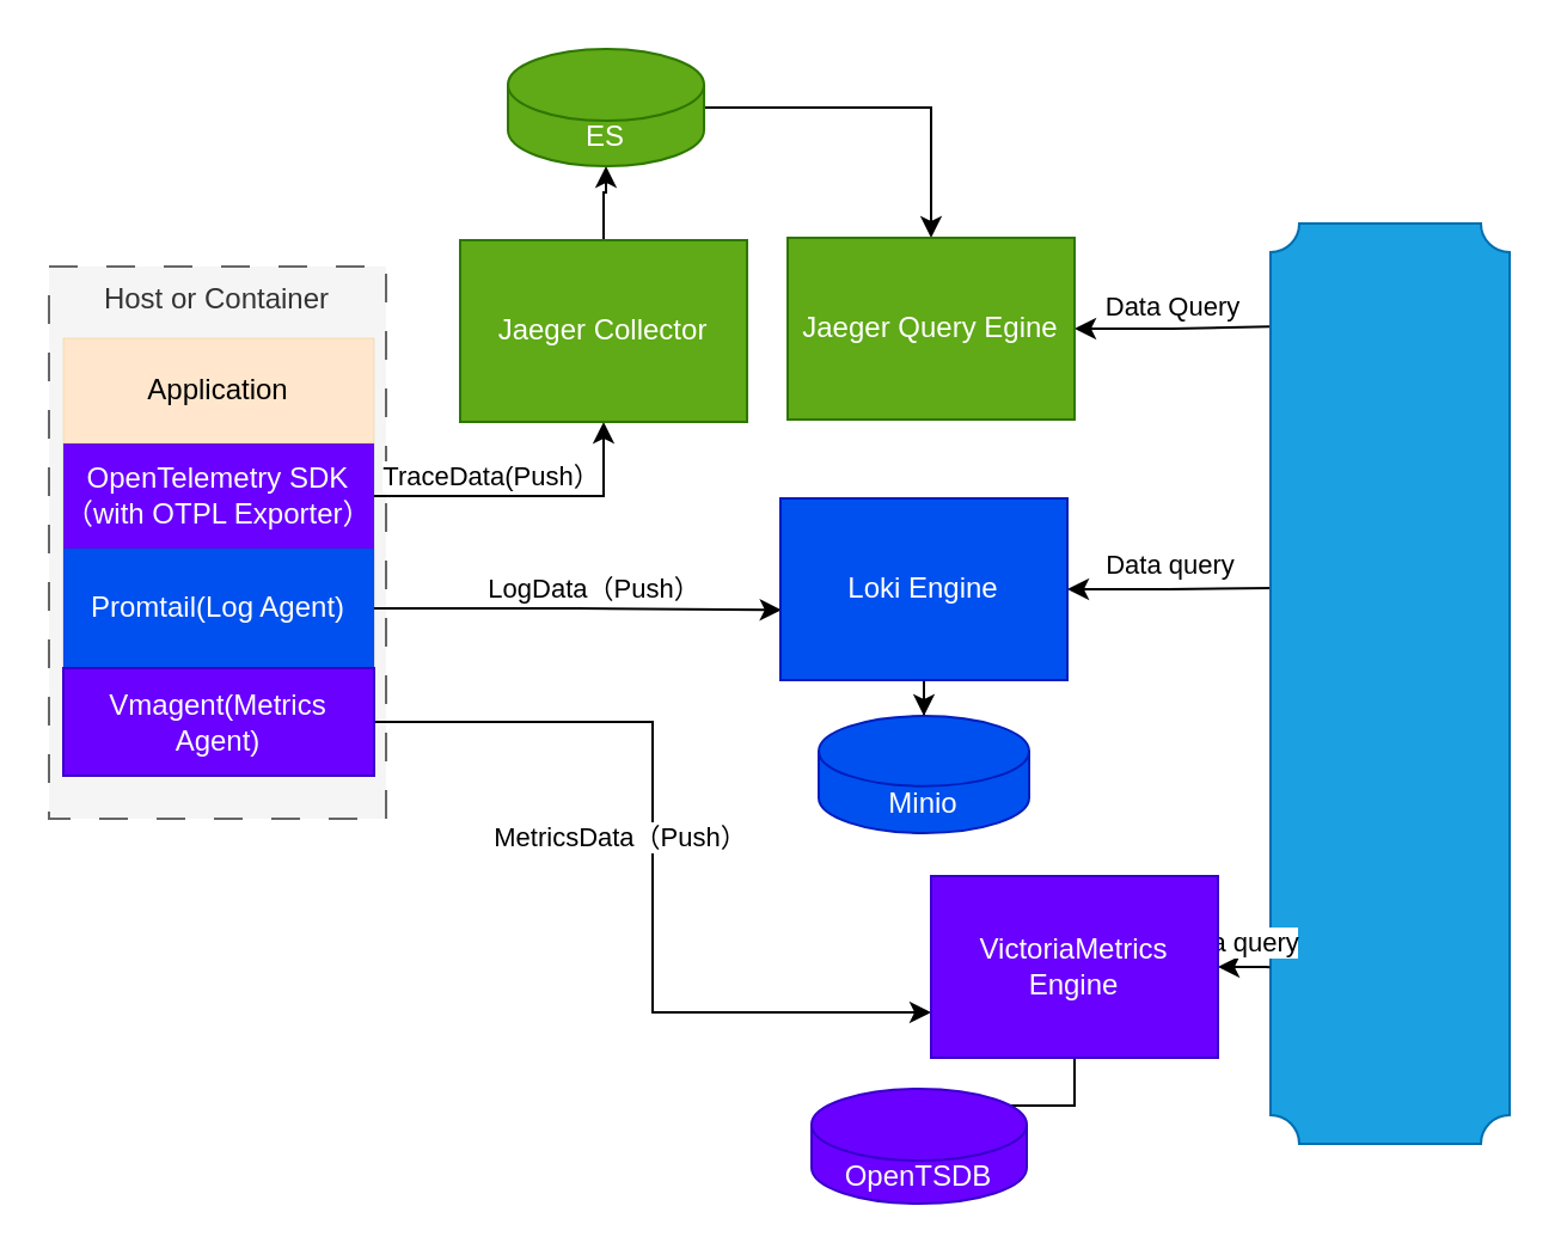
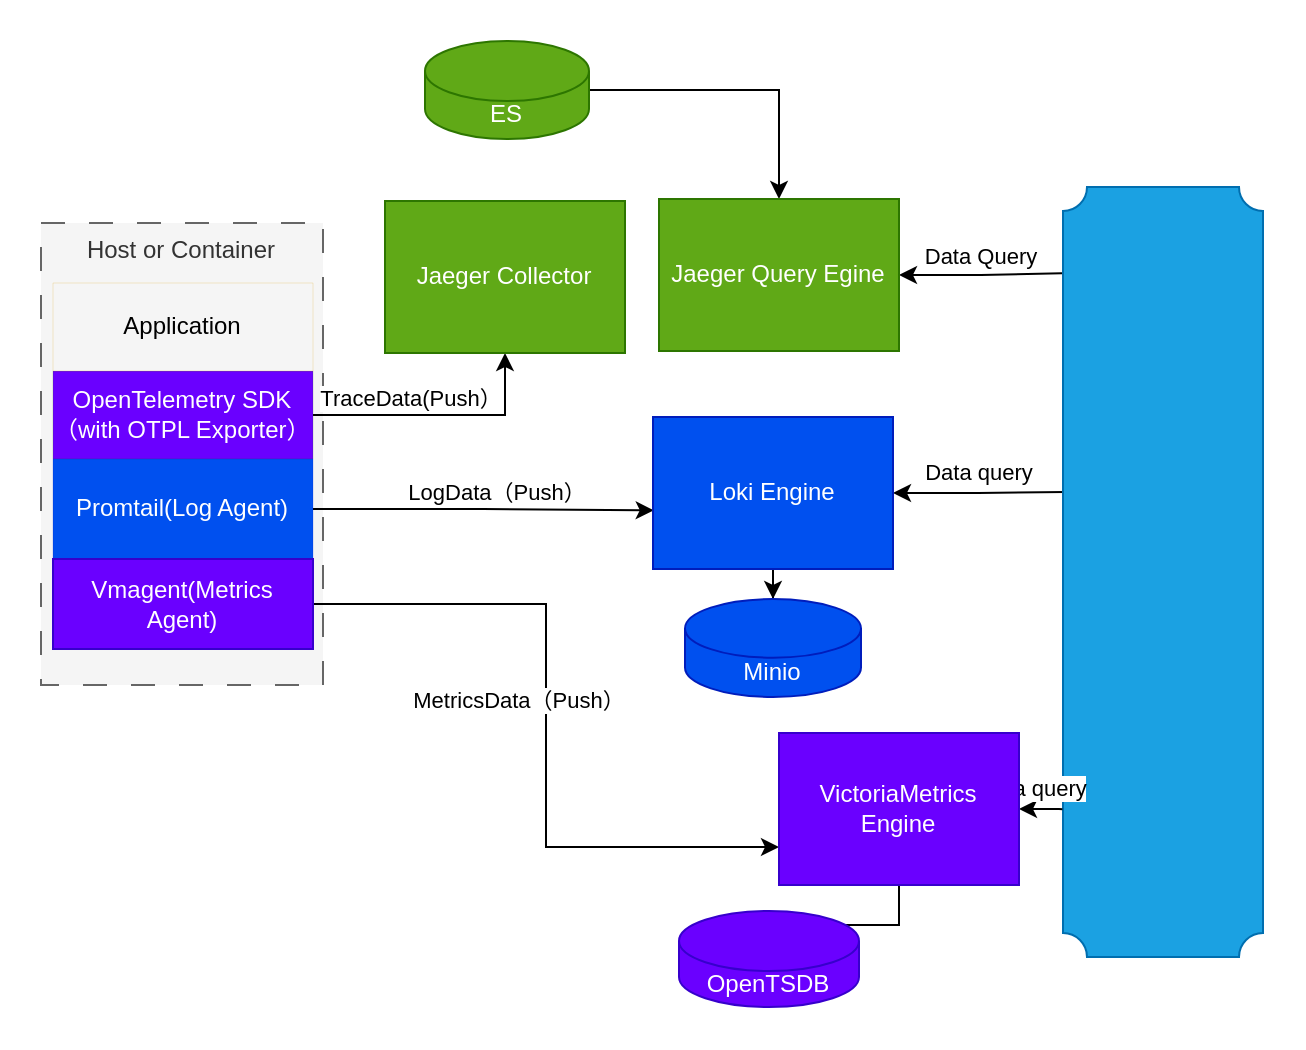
- <mxCell id="6" style="edgeStyle=orthogonalEdgeStyle;rounded=0;orthogonalLoop=1;jettySize=auto;html=1;" edge="1" parent="1" source="7" target="9"><mxGeometry relative="1" as="geometry" /></mxCell>
- <mxCell id="27" value="Application" style="rounded=0;whiteSpace=wrap;html=1;strokeColor=#d79b00;fillColor=#ffe6cc;strokeWidth=0;" vertex="1" parent="1"><mxGeometry x="26" y="141" width="130" height="44" as="geometry" /></mxCell>
+ <mxCell id="27" value="Application" style="rounded=0;whiteSpace=wrap;html=1;strokeColor=#d79b00;fillColor=#f5f5f5;strokeWidth=0;" vertex="1" parent="1"><mxGeometry x="26" y="141" width="130" height="44" as="geometry" /></mxCell>
